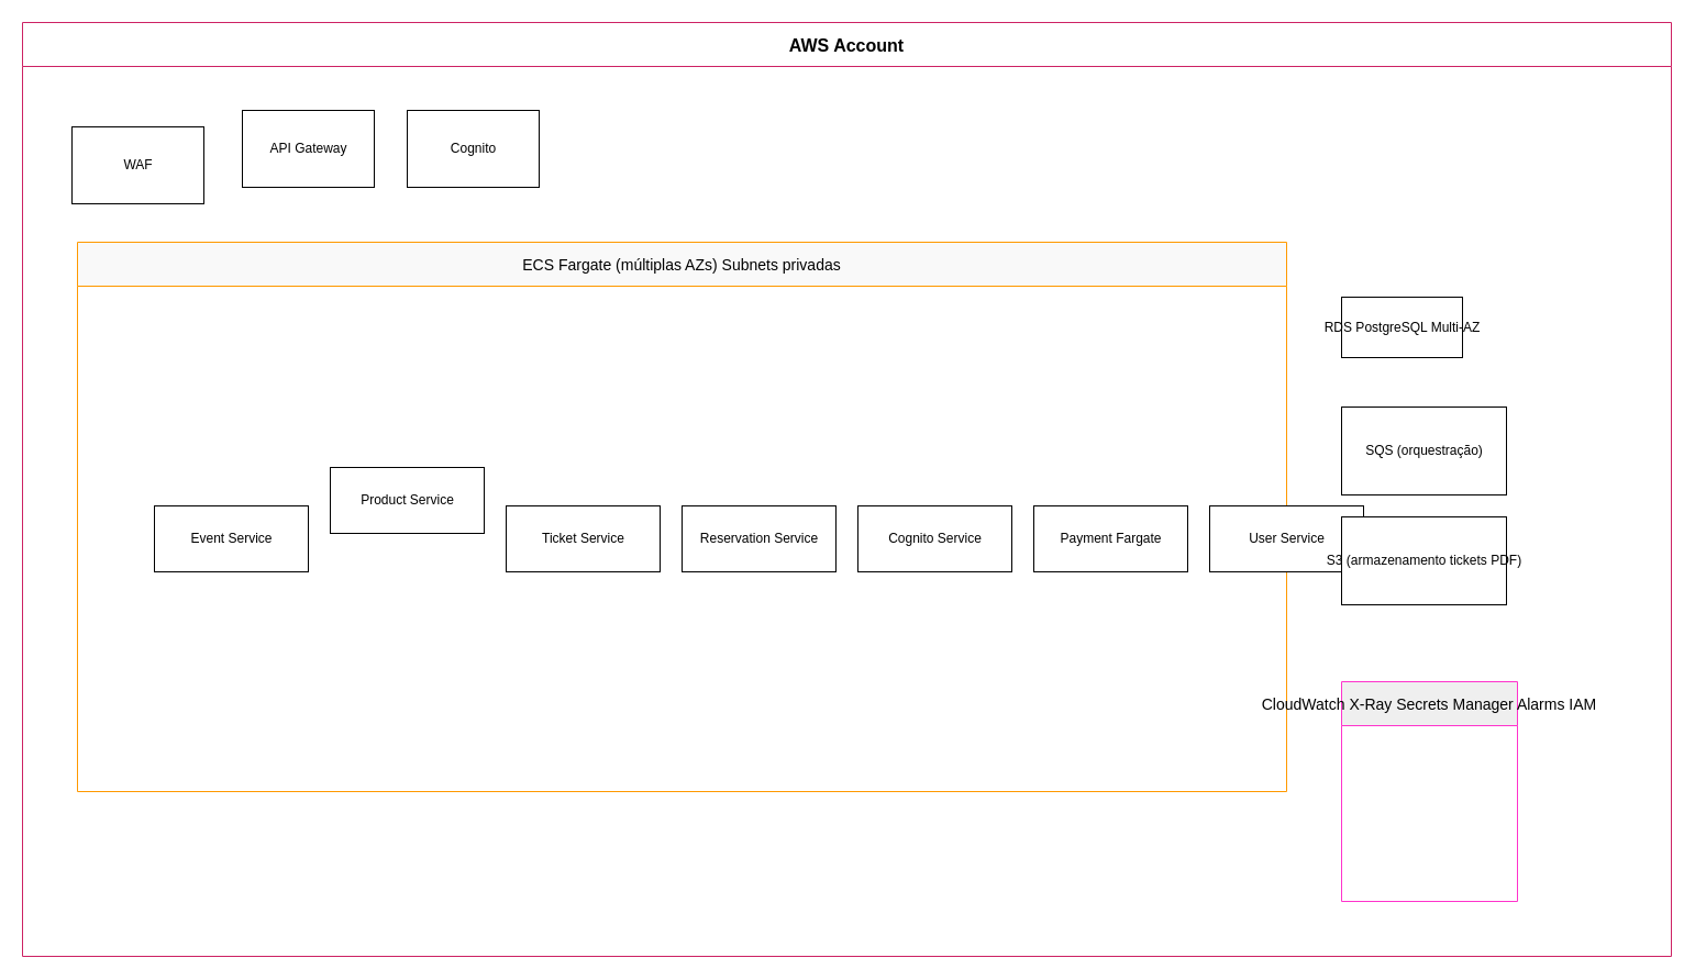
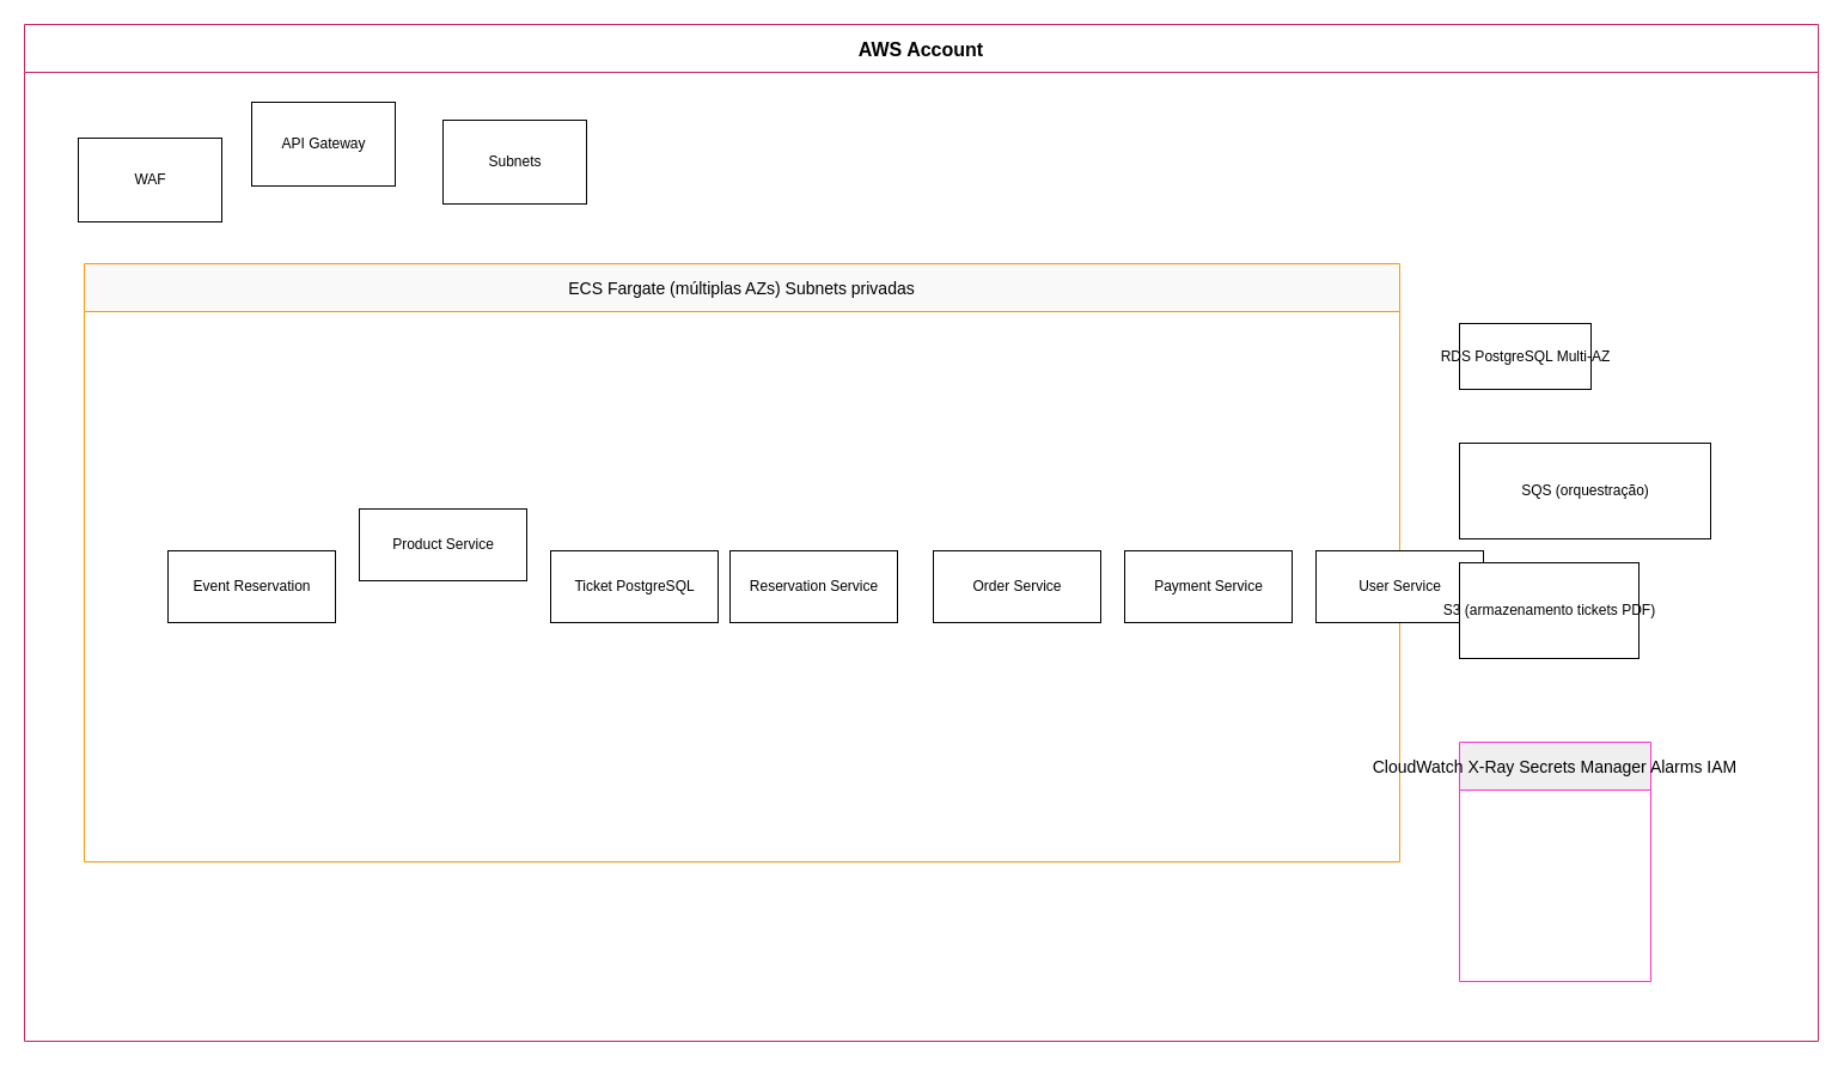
- <mxCell id="4" value="API Gateway" style="shape=mxgraph.aws4.networking_content_delivery.api_gateway;html=1;" vertex="1" parent="2"><mxGeometry x="200" y="80" width="120" height="70" as="geometry" /></mxCell>
+ <mxCell id="4" value="API Gateway" style="shape=mxgraph.aws4.networking_content_delivery.api_gateway;html=1;" vertex="1" parent="2"><mxGeometry x="190" y="65" width="120" height="70" as="geometry" /></mxCell>
- <mxCell id="5" value="Cognito" style="shape=mxgraph.aws4.security_identity_compliance.cognito;html=1;" vertex="1" parent="2"><mxGeometry x="350" y="80" width="120" height="70" as="geometry" /></mxCell>
+ <mxCell id="5" value="Subnets" style="shape=mxgraph.aws4.security_identity_compliance.cognito;html=1;" vertex="1" parent="2"><mxGeometry x="350" y="80" width="120" height="70" as="geometry" /></mxCell>
- <mxCell id="15" value="SQS (orquestração)" style="shape=mxgraph.aws4.application_integration.sqs;html=1;" vertex="1" parent="2"><mxGeometry x="1200" y="350" width="150" height="80" as="geometry" /></mxCell>
+ <mxCell id="15" value="SQS (orquestração)" style="shape=mxgraph.aws4.application_integration.sqs;html=1;" vertex="1" parent="2"><mxGeometry x="1200" y="350" width="210" height="80" as="geometry" /></mxCell>
- <mxCell id="7" value="Event Service" style="shape=mxgraph.aws4.compute.ecs;html=1;" vertex="1" parent="6"><mxGeometry x="70" y="240" width="140" height="60" as="geometry" /></mxCell>
+ <mxCell id="7" value="Event Reservation" style="shape=mxgraph.aws4.compute.ecs;html=1;" vertex="1" parent="6"><mxGeometry x="70" y="240" width="140" height="60" as="geometry" /></mxCell>
- <mxCell id="9" value="Ticket Service" style="shape=mxgraph.aws4.compute.ecs;html=1;" vertex="1" parent="6"><mxGeometry x="390" y="240" width="140" height="60" as="geometry" /></mxCell>
+ <mxCell id="9" value="Ticket PostgreSQL" style="shape=mxgraph.aws4.compute.ecs;html=1;" vertex="1" parent="6"><mxGeometry x="390" y="240" width="140" height="60" as="geometry" /></mxCell>
- <mxCell id="10" value="Reservation Service" style="shape=mxgraph.aws4.compute.ecs;html=1;" vertex="1" parent="6"><mxGeometry x="550" y="240" width="140" height="60" as="geometry" /></mxCell>
+ <mxCell id="10" value="Reservation Service" style="shape=mxgraph.aws4.compute.ecs;html=1;" vertex="1" parent="6"><mxGeometry x="540" y="240" width="140" height="60" as="geometry" /></mxCell>
- <mxCell id="11" value="Cognito Service" style="shape=mxgraph.aws4.compute.ecs;html=1;" vertex="1" parent="6"><mxGeometry x="710" y="240" width="140" height="60" as="geometry" /></mxCell>
+ <mxCell id="11" value="Order Service" style="shape=mxgraph.aws4.compute.ecs;html=1;" vertex="1" parent="6"><mxGeometry x="710" y="240" width="140" height="60" as="geometry" /></mxCell>
- <mxCell id="12" value="Payment Fargate" style="shape=mxgraph.aws4.compute.ecs;html=1;" vertex="1" parent="6"><mxGeometry x="870" y="240" width="140" height="60" as="geometry" /></mxCell>
+ <mxCell id="12" value="Payment Service" style="shape=mxgraph.aws4.compute.ecs;html=1;" vertex="1" parent="6"><mxGeometry x="870" y="240" width="140" height="60" as="geometry" /></mxCell>
